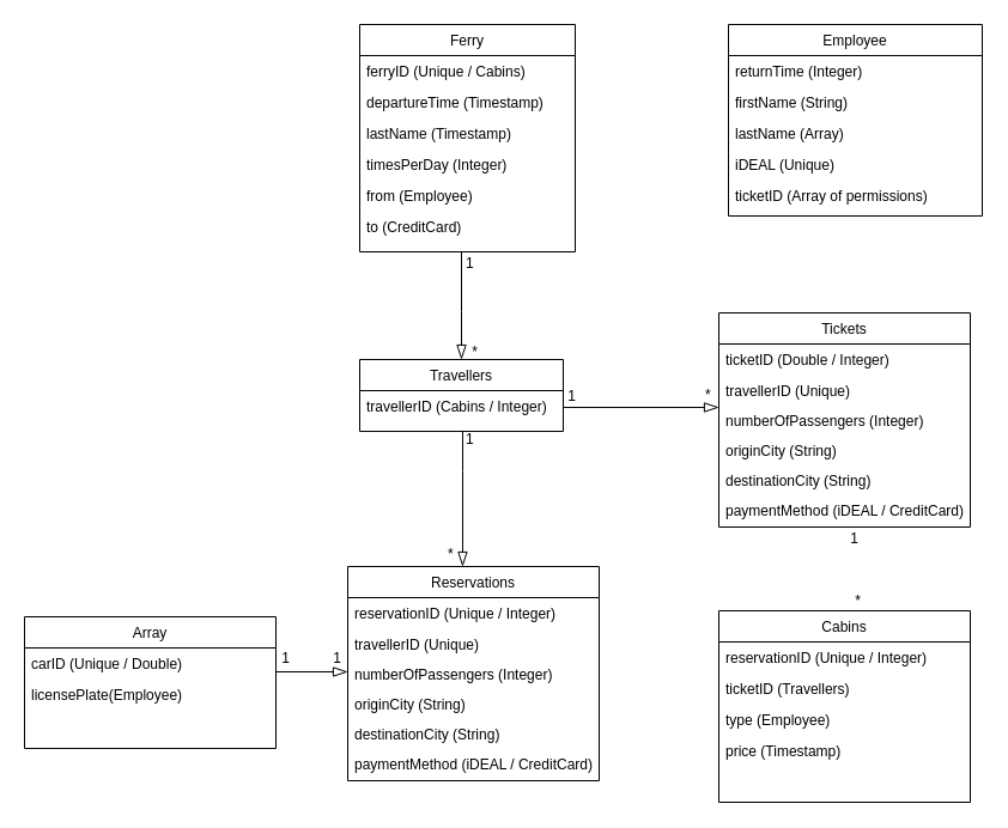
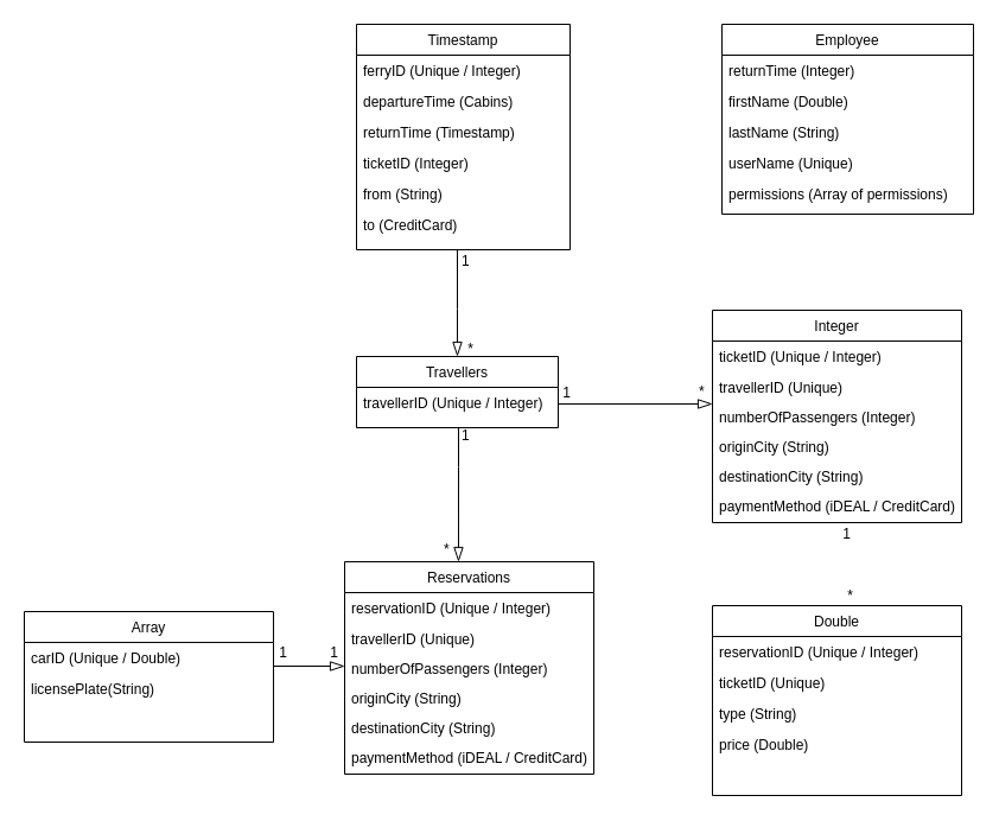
- <mxCell id="2" value="Ferry" style="swimlane;fontStyle=0;align=center;verticalAlign=top;childLayout=stackLayout;horizontal=1;startSize=26;horizontalStack=0;resizeParent=1;resizeLast=0;collapsible=1;marginBottom=0;rounded=0;shadow=0;strokeWidth=1;" parent="1" vertex="1"><mxGeometry x="300" y="20" width="180" height="190" as="geometry"><mxRectangle x="230" y="140" width="160" height="26" as="alternateBounds" /></mxGeometry></mxCell>
+ <mxCell id="2" value="Timestamp" style="swimlane;fontStyle=0;align=center;verticalAlign=top;childLayout=stackLayout;horizontal=1;startSize=26;horizontalStack=0;resizeParent=1;resizeLast=0;collapsible=1;marginBottom=0;rounded=0;shadow=0;strokeWidth=1;" parent="1" vertex="1"><mxGeometry x="300" y="20" width="180" height="190" as="geometry"><mxRectangle x="230" y="140" width="160" height="26" as="alternateBounds" /></mxGeometry></mxCell>
- <mxCell id="3" value="ferryID (Unique / Cabins)" style="text;align=left;verticalAlign=top;spacingLeft=4;spacingRight=4;overflow=hidden;rotatable=0;points=[[0,0.5],[1,0.5]];portConstraint=eastwest;" parent="2" vertex="1"><mxGeometry y="26" width="180" height="26" as="geometry" /></mxCell>
+ <mxCell id="3" value="ferryID (Unique / Integer)" style="text;align=left;verticalAlign=top;spacingLeft=4;spacingRight=4;overflow=hidden;rotatable=0;points=[[0,0.5],[1,0.5]];portConstraint=eastwest;" parent="2" vertex="1"><mxGeometry y="26" width="180" height="26" as="geometry" /></mxCell>
- <mxCell id="4" value="departureTime (Timestamp)" style="text;align=left;verticalAlign=top;spacingLeft=4;spacingRight=4;overflow=hidden;rotatable=0;points=[[0,0.5],[1,0.5]];portConstraint=eastwest;rounded=0;shadow=0;html=0;" parent="2" vertex="1"><mxGeometry y="52" width="180" height="26" as="geometry" /></mxCell>
+ <mxCell id="4" value="departureTime (Cabins)" style="text;align=left;verticalAlign=top;spacingLeft=4;spacingRight=4;overflow=hidden;rotatable=0;points=[[0,0.5],[1,0.5]];portConstraint=eastwest;rounded=0;shadow=0;html=0;" parent="2" vertex="1"><mxGeometry y="52" width="180" height="26" as="geometry" /></mxCell>
- <mxCell id="17" value="firstName (String)" style="text;align=left;verticalAlign=top;spacingLeft=4;spacingRight=4;overflow=hidden;rotatable=0;points=[[0,0.5],[1,0.5]];portConstraint=eastwest;rounded=0;shadow=0;html=0;" parent="15" vertex="1"><mxGeometry y="52" width="212" height="26" as="geometry" /></mxCell>
+ <mxCell id="17" value="firstName (Double)" style="text;align=left;verticalAlign=top;spacingLeft=4;spacingRight=4;overflow=hidden;rotatable=0;points=[[0,0.5],[1,0.5]];portConstraint=eastwest;rounded=0;shadow=0;html=0;" parent="15" vertex="1"><mxGeometry y="52" width="212" height="26" as="geometry" /></mxCell>
- <mxCell id="5" value="lastName (Timestamp)" style="text;align=left;verticalAlign=top;spacingLeft=4;spacingRight=4;overflow=hidden;rotatable=0;points=[[0,0.5],[1,0.5]];portConstraint=eastwest;rounded=0;shadow=0;html=0;" parent="2" vertex="1"><mxGeometry y="78" width="180" height="26" as="geometry" /></mxCell>
+ <mxCell id="5" value="returnTime (Timestamp)" style="text;align=left;verticalAlign=top;spacingLeft=4;spacingRight=4;overflow=hidden;rotatable=0;points=[[0,0.5],[1,0.5]];portConstraint=eastwest;rounded=0;shadow=0;html=0;" parent="2" vertex="1"><mxGeometry y="78" width="180" height="26" as="geometry" /></mxCell>
- <mxCell id="18" value="lastName (Array)" style="text;align=left;verticalAlign=top;spacingLeft=4;spacingRight=4;overflow=hidden;rotatable=0;points=[[0,0.5],[1,0.5]];portConstraint=eastwest;rounded=0;shadow=0;html=0;" parent="15" vertex="1"><mxGeometry y="78" width="212" height="26" as="geometry" /></mxCell>
+ <mxCell id="18" value="lastName (String)" style="text;align=left;verticalAlign=top;spacingLeft=4;spacingRight=4;overflow=hidden;rotatable=0;points=[[0,0.5],[1,0.5]];portConstraint=eastwest;rounded=0;shadow=0;html=0;" parent="15" vertex="1"><mxGeometry y="78" width="212" height="26" as="geometry" /></mxCell>
- <mxCell id="6" value="timesPerDay (Integer)" style="text;align=left;verticalAlign=top;spacingLeft=4;spacingRight=4;overflow=hidden;rotatable=0;points=[[0,0.5],[1,0.5]];portConstraint=eastwest;rounded=0;shadow=0;html=0;" vertex="1" parent="2"><mxGeometry y="104" width="180" height="26" as="geometry" /></mxCell>
+ <mxCell id="6" value="ticketID (Integer)" style="text;align=left;verticalAlign=top;spacingLeft=4;spacingRight=4;overflow=hidden;rotatable=0;points=[[0,0.5],[1,0.5]];portConstraint=eastwest;rounded=0;shadow=0;html=0;" vertex="1" parent="2"><mxGeometry y="104" width="180" height="26" as="geometry" /></mxCell>
- <mxCell id="19" value="iDEAL (Unique)" style="text;align=left;verticalAlign=top;spacingLeft=4;spacingRight=4;overflow=hidden;rotatable=0;points=[[0,0.5],[1,0.5]];portConstraint=eastwest;rounded=0;shadow=0;html=0;" parent="15" vertex="1"><mxGeometry y="104" width="212" height="26" as="geometry" /></mxCell>
+ <mxCell id="19" value="userName (Unique)" style="text;align=left;verticalAlign=top;spacingLeft=4;spacingRight=4;overflow=hidden;rotatable=0;points=[[0,0.5],[1,0.5]];portConstraint=eastwest;rounded=0;shadow=0;html=0;" parent="15" vertex="1"><mxGeometry y="104" width="212" height="26" as="geometry" /></mxCell>
- <mxCell id="7" value="from (Employee)" style="text;align=left;verticalAlign=top;spacingLeft=4;spacingRight=4;overflow=hidden;rotatable=0;points=[[0,0.5],[1,0.5]];portConstraint=eastwest;rounded=0;shadow=0;html=0;" vertex="1" parent="2"><mxGeometry y="130" width="180" height="26" as="geometry" /></mxCell>
+ <mxCell id="7" value="from (String)" style="text;align=left;verticalAlign=top;spacingLeft=4;spacingRight=4;overflow=hidden;rotatable=0;points=[[0,0.5],[1,0.5]];portConstraint=eastwest;rounded=0;shadow=0;html=0;" vertex="1" parent="2"><mxGeometry y="130" width="180" height="26" as="geometry" /></mxCell>
- <mxCell id="20" value="ticketID (Array of permissions)" style="text;align=left;verticalAlign=top;spacingLeft=4;spacingRight=4;overflow=hidden;rotatable=0;points=[[0,0.5],[1,0.5]];portConstraint=eastwest;rounded=0;shadow=0;html=0;" parent="15" vertex="1"><mxGeometry y="130" width="212" height="26" as="geometry" /></mxCell>
+ <mxCell id="20" value="permissions (Array of permissions)" style="text;align=left;verticalAlign=top;spacingLeft=4;spacingRight=4;overflow=hidden;rotatable=0;points=[[0,0.5],[1,0.5]];portConstraint=eastwest;rounded=0;shadow=0;html=0;" parent="15" vertex="1"><mxGeometry y="130" width="212" height="26" as="geometry" /></mxCell>
- <mxCell id="9" value="Tickets" style="swimlane;fontStyle=0;align=center;verticalAlign=top;childLayout=stackLayout;horizontal=1;startSize=26;horizontalStack=0;resizeParent=1;resizeLast=0;collapsible=1;marginBottom=0;rounded=0;shadow=0;strokeWidth=1;" parent="1" vertex="1"><mxGeometry x="600" y="261" width="210" height="179" as="geometry"><mxRectangle x="130" y="380" width="160" height="26" as="alternateBounds" /></mxGeometry></mxCell>
+ <mxCell id="9" value="Integer" style="swimlane;fontStyle=0;align=center;verticalAlign=top;childLayout=stackLayout;horizontal=1;startSize=26;horizontalStack=0;resizeParent=1;resizeLast=0;collapsible=1;marginBottom=0;rounded=0;shadow=0;strokeWidth=1;" parent="1" vertex="1"><mxGeometry x="600" y="261" width="210" height="179" as="geometry"><mxRectangle x="130" y="380" width="160" height="26" as="alternateBounds" /></mxGeometry></mxCell>
- <mxCell id="10" value="ticketID (Double / Integer)" style="text;align=left;verticalAlign=top;spacingLeft=4;spacingRight=4;overflow=hidden;rotatable=0;points=[[0,0.5],[1,0.5]];portConstraint=eastwest;" parent="9" vertex="1"><mxGeometry y="26" width="210" height="26" as="geometry" /></mxCell>
+ <mxCell id="10" value="ticketID (Unique / Integer)" style="text;align=left;verticalAlign=top;spacingLeft=4;spacingRight=4;overflow=hidden;rotatable=0;points=[[0,0.5],[1,0.5]];portConstraint=eastwest;" parent="9" vertex="1"><mxGeometry y="26" width="210" height="26" as="geometry" /></mxCell>
- <mxCell id="13" value="travellerID (Cabins / Integer)" style="text;align=left;verticalAlign=top;spacingLeft=4;spacingRight=4;overflow=hidden;rotatable=0;points=[[0,0.5],[1,0.5]];portConstraint=eastwest;" parent="12" vertex="1"><mxGeometry y="26" width="170" height="26" as="geometry" /></mxCell>
+ <mxCell id="13" value="travellerID (Unique / Integer)" style="text;align=left;verticalAlign=top;spacingLeft=4;spacingRight=4;overflow=hidden;rotatable=0;points=[[0,0.5],[1,0.5]];portConstraint=eastwest;" parent="12" vertex="1"><mxGeometry y="26" width="170" height="26" as="geometry" /></mxCell>
- <mxCell id="39" value="Cabins" style="swimlane;fontStyle=0;align=center;verticalAlign=top;childLayout=stackLayout;horizontal=1;startSize=26;horizontalStack=0;resizeParent=1;resizeLast=0;collapsible=1;marginBottom=0;rounded=0;shadow=0;strokeWidth=1;" vertex="1" parent="1"><mxGeometry x="600" y="510" width="210" height="160" as="geometry"><mxRectangle x="130" y="380" width="160" height="26" as="alternateBounds" /></mxGeometry></mxCell>
+ <mxCell id="39" value="Double" style="swimlane;fontStyle=0;align=center;verticalAlign=top;childLayout=stackLayout;horizontal=1;startSize=26;horizontalStack=0;resizeParent=1;resizeLast=0;collapsible=1;marginBottom=0;rounded=0;shadow=0;strokeWidth=1;" vertex="1" parent="1"><mxGeometry x="600" y="510" width="210" height="160" as="geometry"><mxRectangle x="130" y="380" width="160" height="26" as="alternateBounds" /></mxGeometry></mxCell>
- <mxCell id="41" value="ticketID (Travellers)" style="text;align=left;verticalAlign=top;spacingLeft=4;spacingRight=4;overflow=hidden;rotatable=0;points=[[0,0.5],[1,0.5]];portConstraint=eastwest;rounded=0;shadow=0;html=0;" vertex="1" parent="39"><mxGeometry y="52" width="210" height="26" as="geometry" /></mxCell>
+ <mxCell id="41" value="ticketID (Unique)" style="text;align=left;verticalAlign=top;spacingLeft=4;spacingRight=4;overflow=hidden;rotatable=0;points=[[0,0.5],[1,0.5]];portConstraint=eastwest;rounded=0;shadow=0;html=0;" vertex="1" parent="39"><mxGeometry y="52" width="210" height="26" as="geometry" /></mxCell>
- <mxCell id="49" value="licensePlate(Employee)" style="text;align=left;verticalAlign=top;spacingLeft=4;spacingRight=4;overflow=hidden;rotatable=0;points=[[0,0.5],[1,0.5]];portConstraint=eastwest;rounded=0;shadow=0;html=0;" vertex="1" parent="47"><mxGeometry y="52" width="210" height="26" as="geometry" /></mxCell>
+ <mxCell id="49" value="licensePlate(String)" style="text;align=left;verticalAlign=top;spacingLeft=4;spacingRight=4;overflow=hidden;rotatable=0;points=[[0,0.5],[1,0.5]];portConstraint=eastwest;rounded=0;shadow=0;html=0;" vertex="1" parent="47"><mxGeometry y="52" width="210" height="26" as="geometry" /></mxCell>
- <mxCell id="42" value="type (Employee)" style="text;align=left;verticalAlign=top;spacingLeft=4;spacingRight=4;overflow=hidden;rotatable=0;points=[[0,0.5],[1,0.5]];portConstraint=eastwest;rounded=0;shadow=0;html=0;" vertex="1" parent="39"><mxGeometry y="78" width="210" height="26" as="geometry" /></mxCell>
+ <mxCell id="42" value="type (String)" style="text;align=left;verticalAlign=top;spacingLeft=4;spacingRight=4;overflow=hidden;rotatable=0;points=[[0,0.5],[1,0.5]];portConstraint=eastwest;rounded=0;shadow=0;html=0;" vertex="1" parent="39"><mxGeometry y="78" width="210" height="26" as="geometry" /></mxCell>
- <mxCell id="43" value="price (Timestamp)" style="text;align=left;verticalAlign=top;spacingLeft=4;spacingRight=4;overflow=hidden;rotatable=0;points=[[0,0.5],[1,0.5]];portConstraint=eastwest;rounded=0;shadow=0;html=0;" vertex="1" parent="39"><mxGeometry y="104" width="210" height="26" as="geometry" /></mxCell>
+ <mxCell id="43" value="price (Double)" style="text;align=left;verticalAlign=top;spacingLeft=4;spacingRight=4;overflow=hidden;rotatable=0;points=[[0,0.5],[1,0.5]];portConstraint=eastwest;rounded=0;shadow=0;html=0;" vertex="1" parent="39"><mxGeometry y="104" width="210" height="26" as="geometry" /></mxCell>
